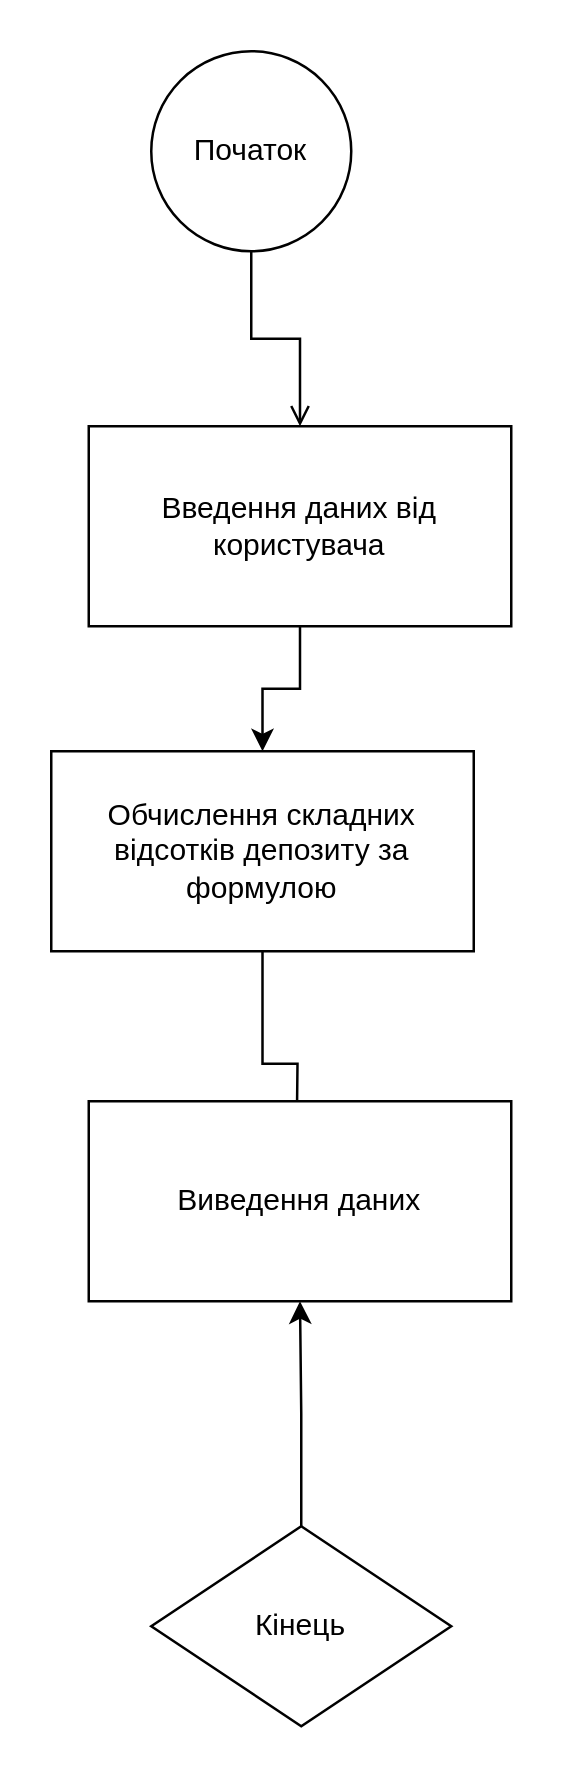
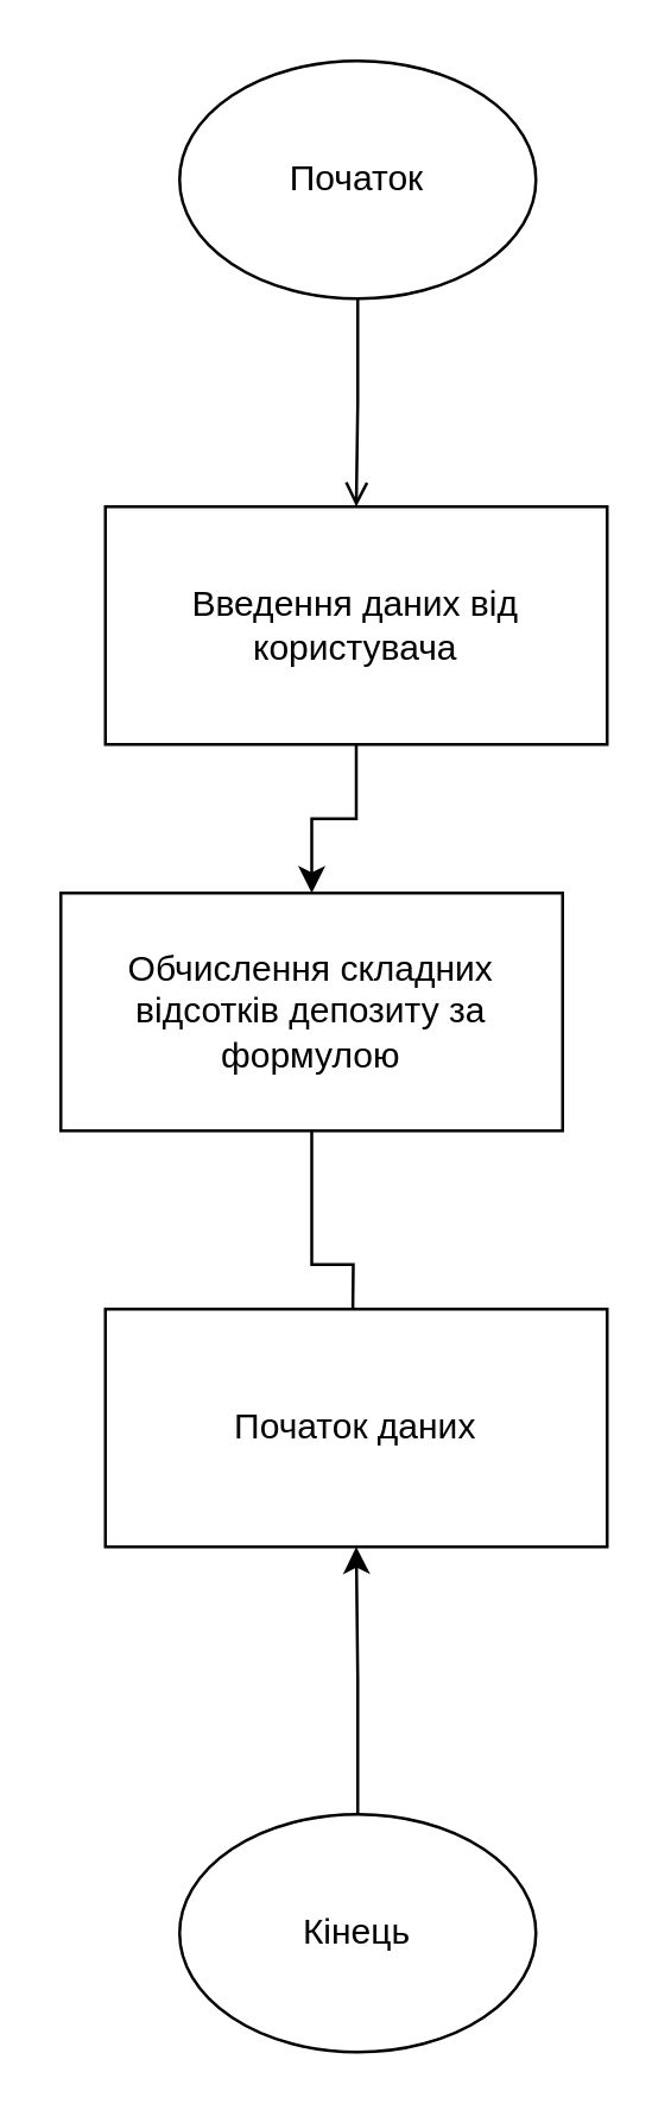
- <mxCell id="8" value="Початок" style="ellipse;whiteSpace=wrap;html=1;" vertex="1" parent="1"><mxGeometry x="60" y="20" width="80" height="80" as="geometry" /></mxCell>
+ <mxCell id="8" value="Початок" style="ellipse;whiteSpace=wrap;html=1;" vertex="1" parent="1"><mxGeometry x="60" y="20" width="120" height="80" as="geometry" /></mxCell>
- <mxCell id="6" value="Виведення даних" style="rounded=0;whiteSpace=wrap;html=1;" vertex="1" parent="1"><mxGeometry x="35" y="440" width="169" height="80" as="geometry" /></mxCell>
+ <mxCell id="6" value="Початок даних" style="rounded=0;whiteSpace=wrap;html=1;" vertex="1" parent="1"><mxGeometry x="35" y="440" width="169" height="80" as="geometry" /></mxCell>
- <mxCell id="10" value="Кінець" style="rhombus;whiteSpace=wrap;html=1;" vertex="1" parent="1"><mxGeometry x="60" y="610" width="120" height="80" as="geometry" /></mxCell>
+ <mxCell id="10" value="Кінець" style="ellipse;whiteSpace=wrap;html=1;" vertex="1" parent="1"><mxGeometry x="60" y="610" width="120" height="80" as="geometry" /></mxCell>
